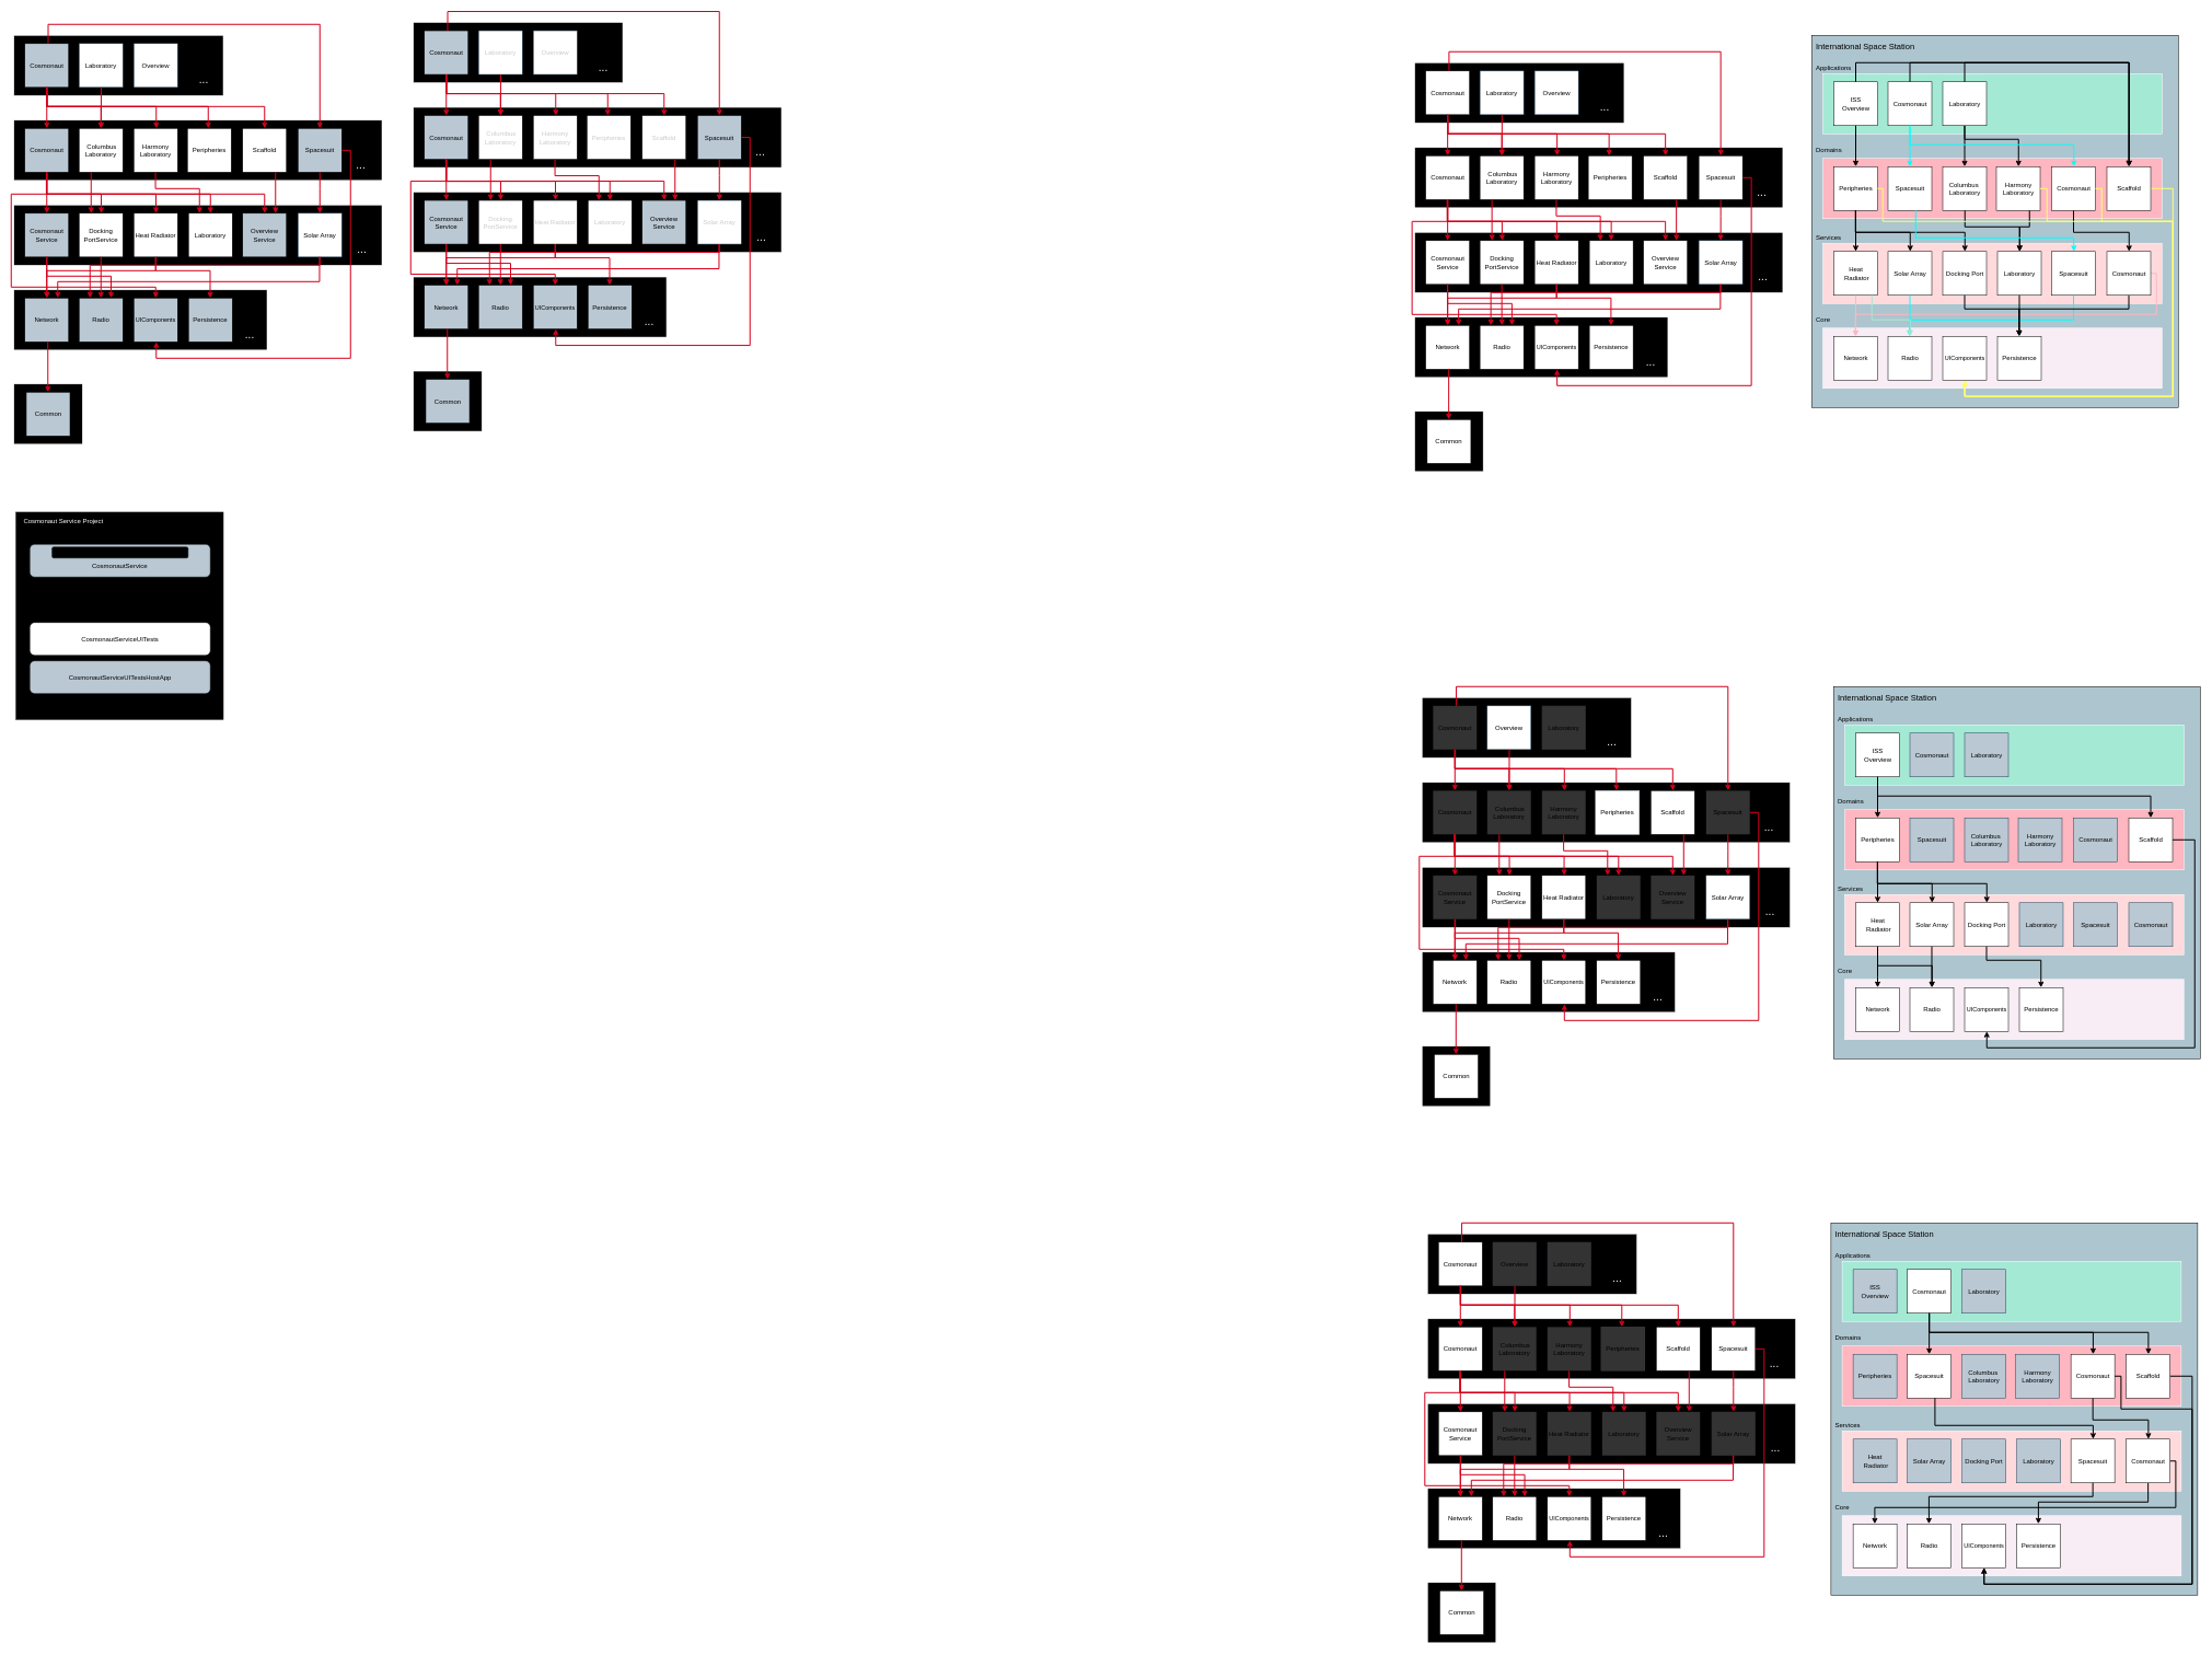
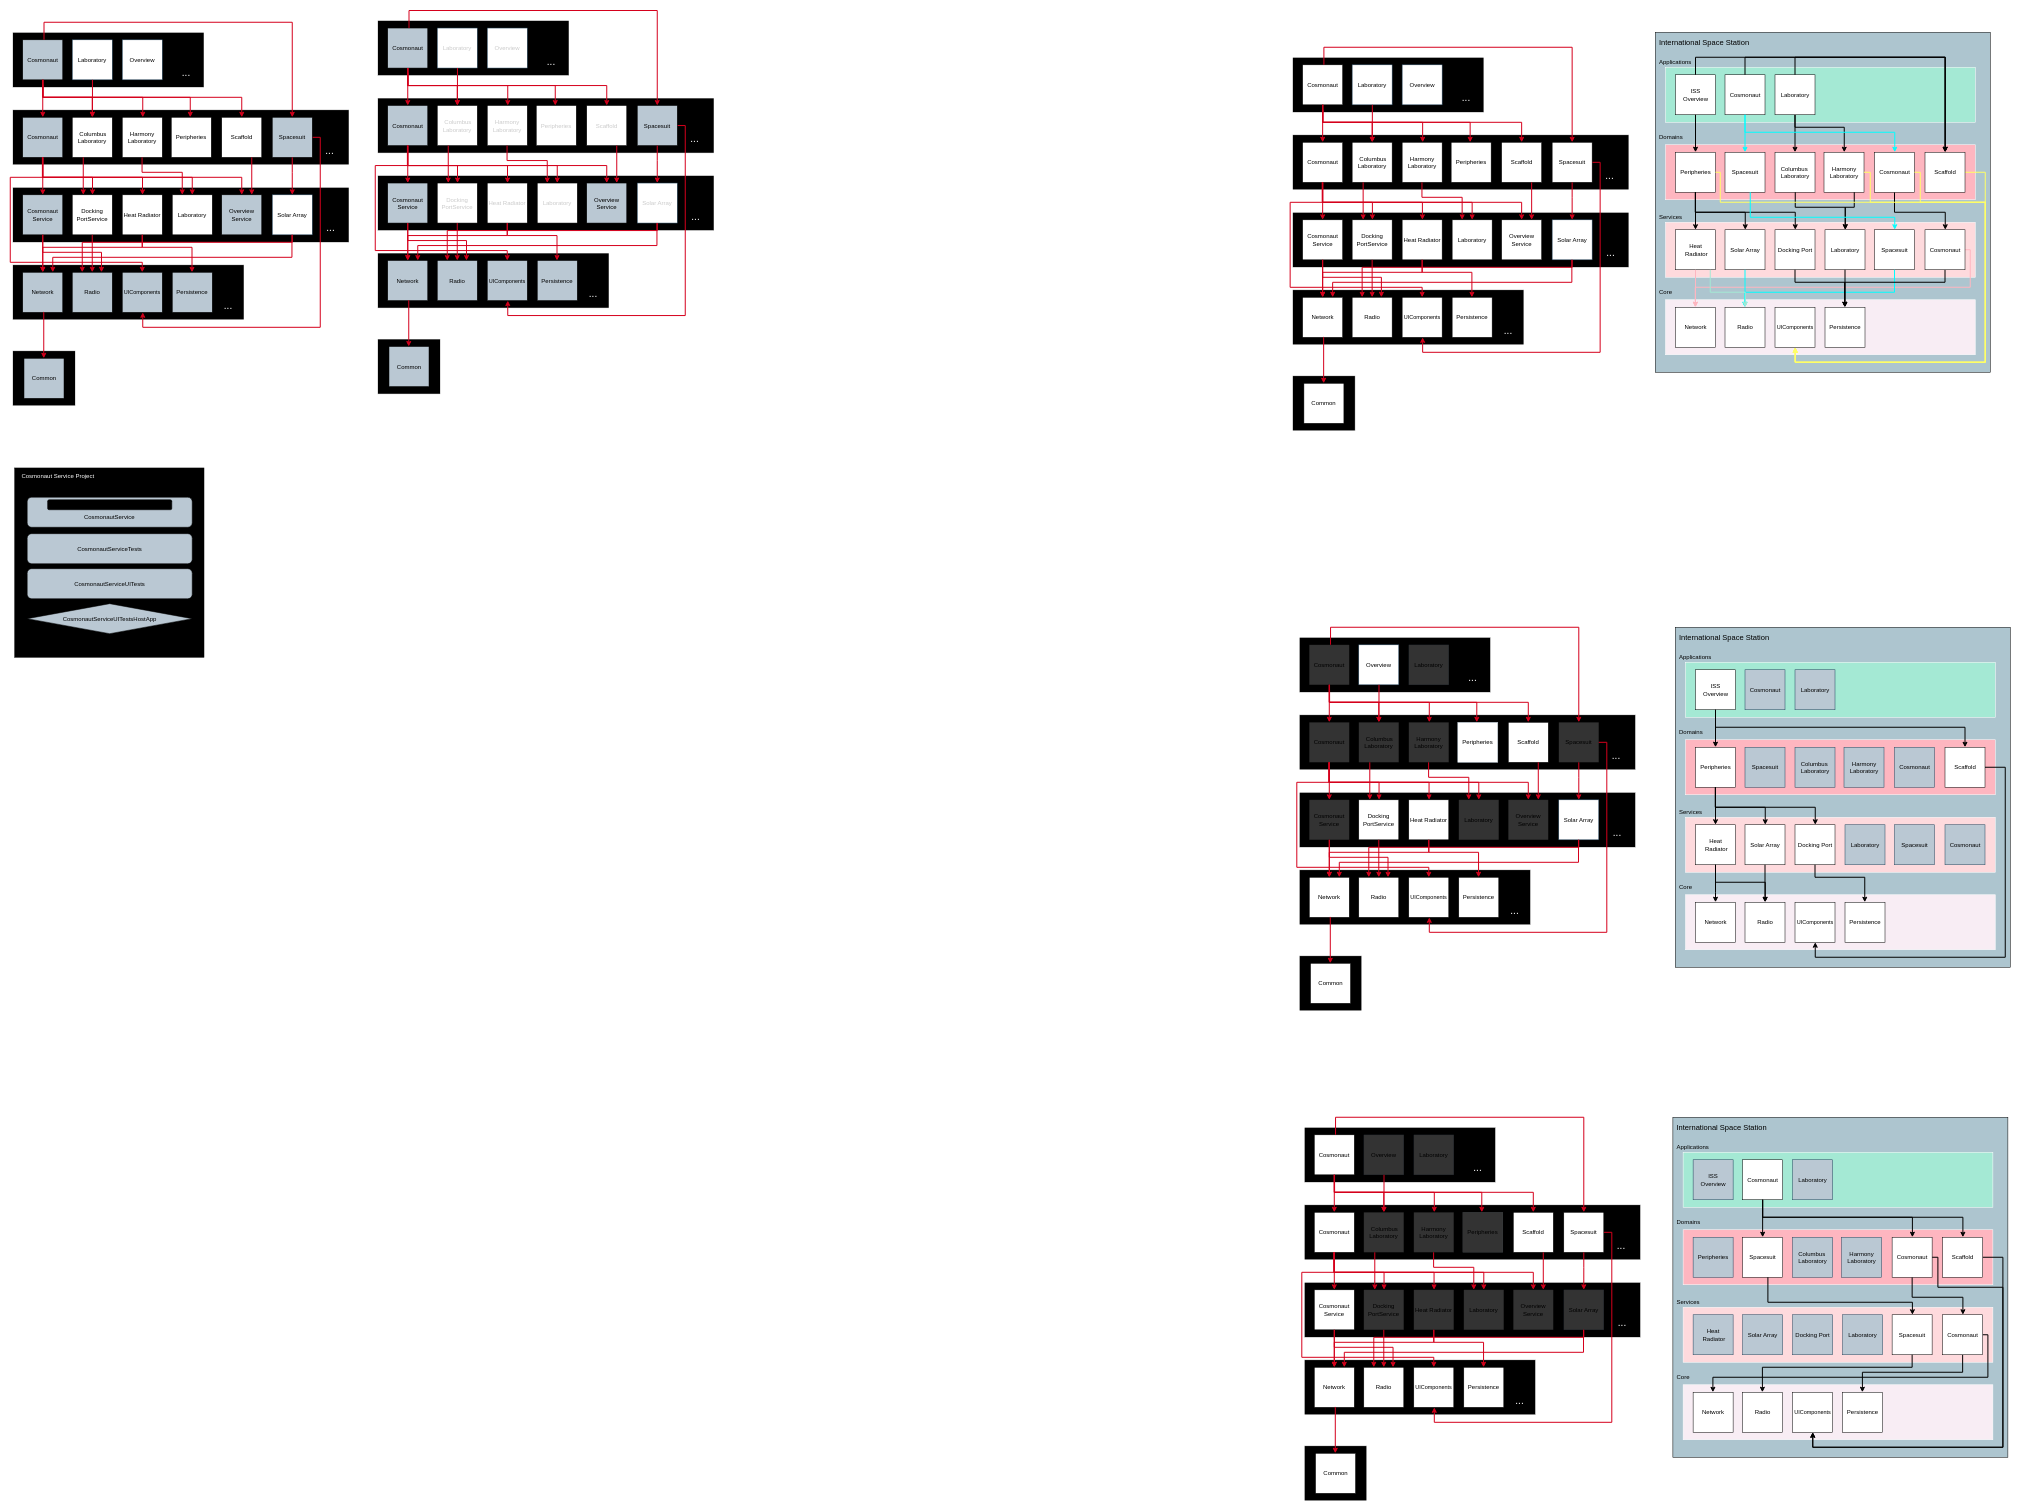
+ <mxCell id="64" value="CosmonautServiceTests" style="rounded=1;whiteSpace=wrap;html=1;fillColor=#BAC8D3;" vertex="1" parent="60"><mxGeometry y="72.86" width="330" height="60.0" as="geometry" /></mxCell>
- <mxCell id="65" value="CosmonautServiceUITests" style="rounded=1;whiteSpace=wrap;html=1;fillColor=#ffffff;" vertex="1" parent="60"><mxGeometry y="142.86" width="330" height="60.0" as="geometry" /></mxCell>
+ <mxCell id="65" value="CosmonautServiceUITests" style="rounded=1;whiteSpace=wrap;html=1;fillColor=#BAC8D3;" vertex="1" parent="60"><mxGeometry y="142.86" width="330" height="60.0" as="geometry" /></mxCell>
- <mxCell id="66" value="CosmonautServiceUITestsHostApp" style="rounded=1;whiteSpace=wrap;html=1;fillColor=#BAC8D3;" vertex="1" parent="60"><mxGeometry y="212.86" width="330" height="60.0" as="geometry" /></mxCell>
+ <mxCell id="66" value="CosmonautServiceUITestsHostApp" style="rhombus;whiteSpace=wrap;html=1;fillColor=#BAC8D3;" vertex="1" parent="60"><mxGeometry y="212.86" width="330" height="60.0" as="geometry" /></mxCell>
